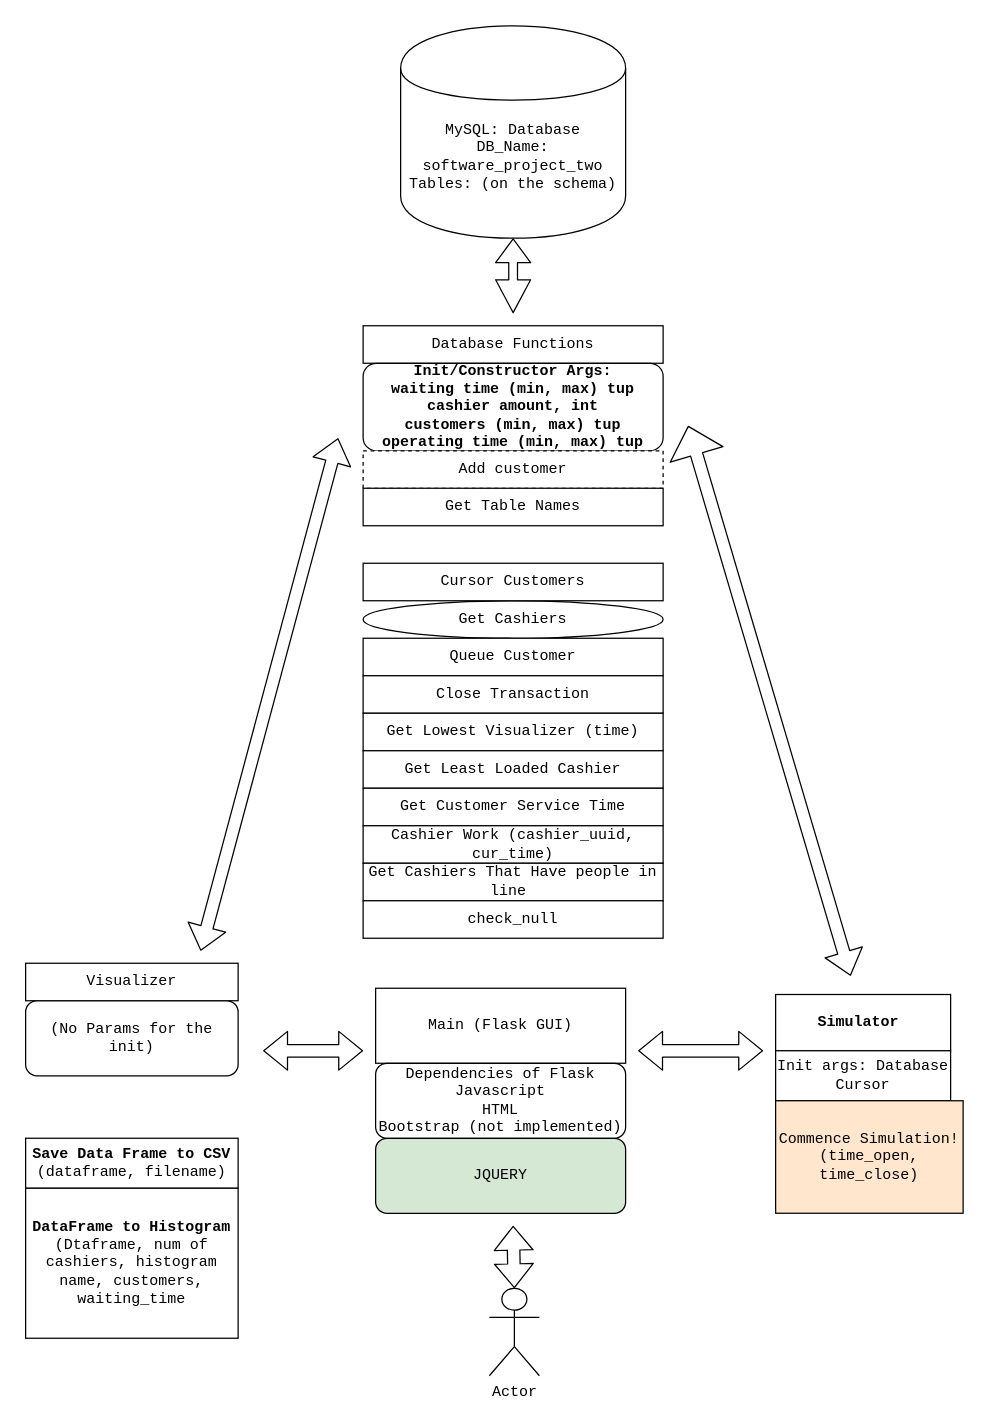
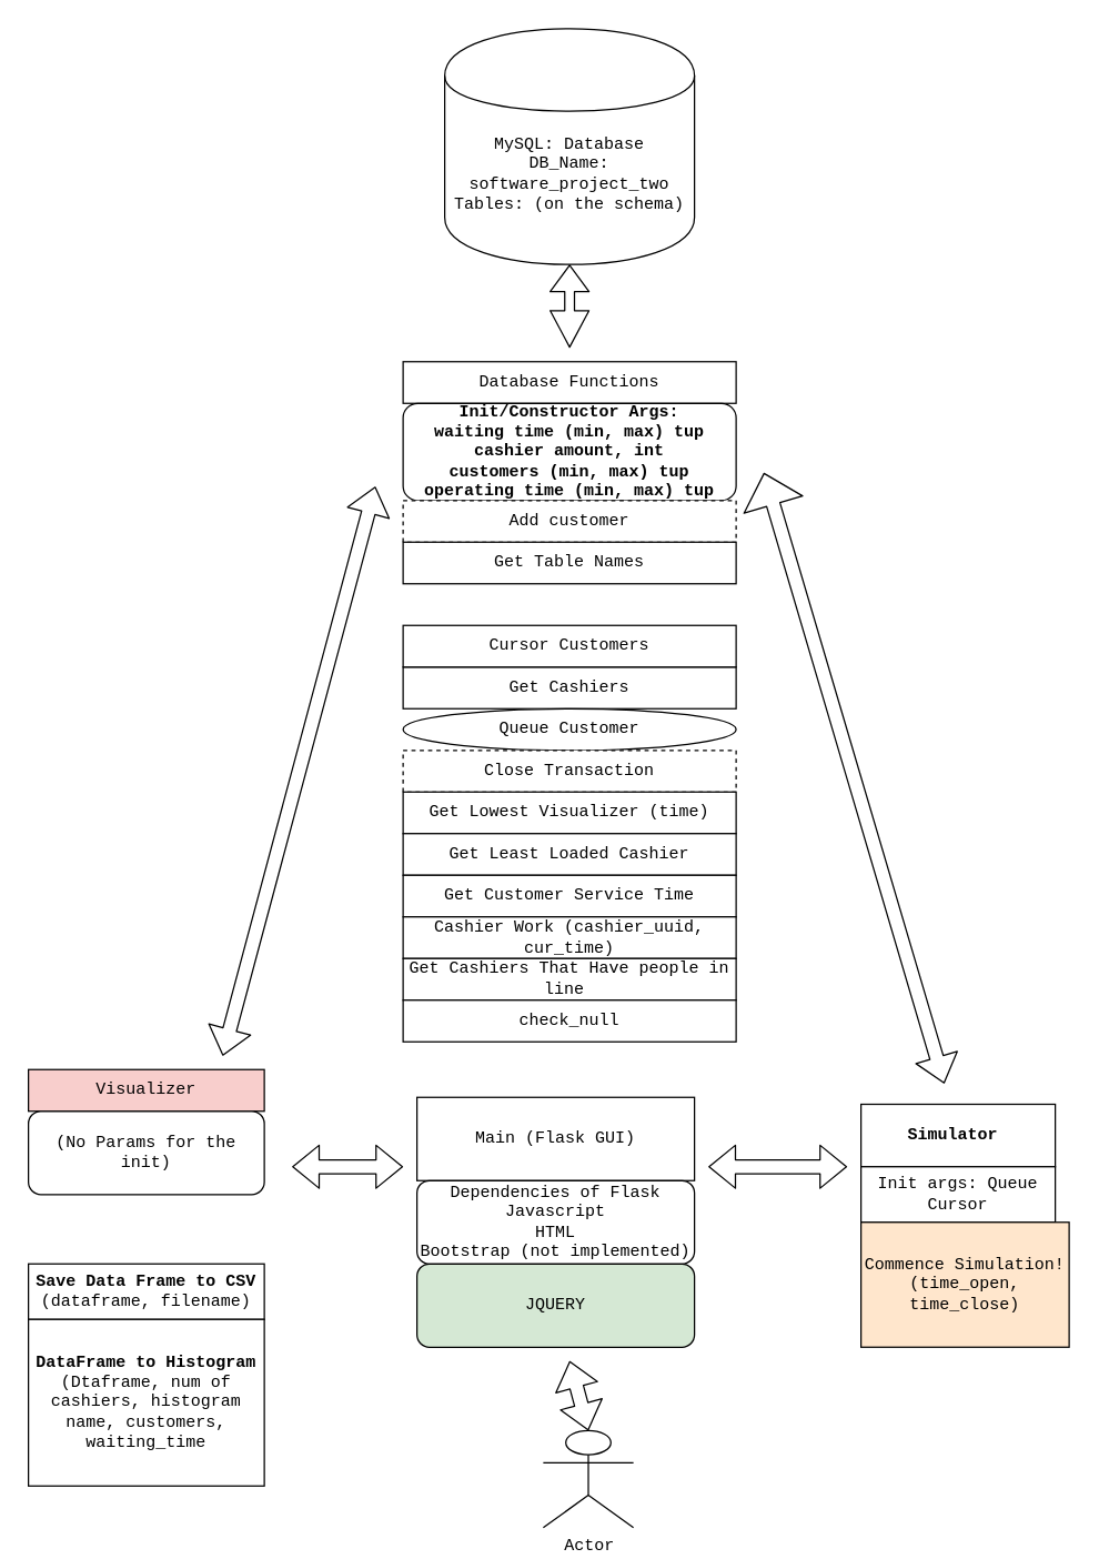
- <mxCell id="6" value="Get Cashiers" style="ellipse;whiteSpace=wrap;html=1;fontFamily=Courier New;" vertex="1" parent="1"><mxGeometry x="290" y="480" width="240" height="30" as="geometry" /></mxCell>
+ <mxCell id="6" value="Get Cashiers" style="rounded=0;whiteSpace=wrap;html=1;fontFamily=Courier New;" vertex="1" parent="1"><mxGeometry x="290" y="480" width="240" height="30" as="geometry" /></mxCell>
- <mxCell id="8" value="Queue Customer" style="rounded=0;whiteSpace=wrap;html=1;fontFamily=Courier New;" vertex="1" parent="1"><mxGeometry x="290" y="510" width="240" height="30" as="geometry" /></mxCell>
+ <mxCell id="8" value="Queue Customer" style="ellipse;whiteSpace=wrap;html=1;fontFamily=Courier New;" vertex="1" parent="1"><mxGeometry x="290" y="510" width="240" height="30" as="geometry" /></mxCell>
- <mxCell id="9" value="Close Transaction" style="rounded=0;whiteSpace=wrap;html=1;fontFamily=Courier New;" vertex="1" parent="1"><mxGeometry x="290" y="540" width="240" height="30" as="geometry" /></mxCell>
+ <mxCell id="9" value="Close Transaction" style="rounded=0;whiteSpace=wrap;html=1;fontFamily=Courier New;dashed=1;" vertex="1" parent="1"><mxGeometry x="290" y="540" width="240" height="30" as="geometry" /></mxCell>
- <mxCell id="20" value="Visualizer" style="rounded=0;whiteSpace=wrap;html=1;fontFamily=Courier New;" vertex="1" parent="1"><mxGeometry x="20" y="770" width="170" height="30" as="geometry" /></mxCell>
+ <mxCell id="20" value="Visualizer" style="rounded=0;whiteSpace=wrap;html=1;fontFamily=Courier New;fillColor=#f8cecc;" vertex="1" parent="1"><mxGeometry x="20" y="770" width="170" height="30" as="geometry" /></mxCell>
- <mxCell id="31" value="Init args: Database Cursor" style="rounded=0;whiteSpace=wrap;html=1;fontFamily=Courier New;" vertex="1" parent="1"><mxGeometry x="620" y="840" width="140" height="40" as="geometry" /></mxCell>
+ <mxCell id="31" value="Init args: Queue Cursor" style="rounded=0;whiteSpace=wrap;html=1;fontFamily=Courier New;" vertex="1" parent="1"><mxGeometry x="620" y="840" width="140" height="40" as="geometry" /></mxCell>
- <mxCell id="35" value="Actor" style="shape=umlActor;verticalLabelPosition=bottom;labelBackgroundColor=#ffffff;verticalAlign=top;html=1;outlineConnect=0;fontFamily=Courier New;" vertex="1" parent="1"><mxGeometry x="391" y="1030" width="40" height="70" as="geometry" /></mxCell>
+ <mxCell id="35" value="Actor" style="shape=umlActor;verticalLabelPosition=bottom;labelBackgroundColor=#ffffff;verticalAlign=top;html=1;outlineConnect=0;fontFamily=Courier New;" vertex="1" parent="1"><mxGeometry x="391" y="1030" width="65" height="70" as="geometry" /></mxCell>
